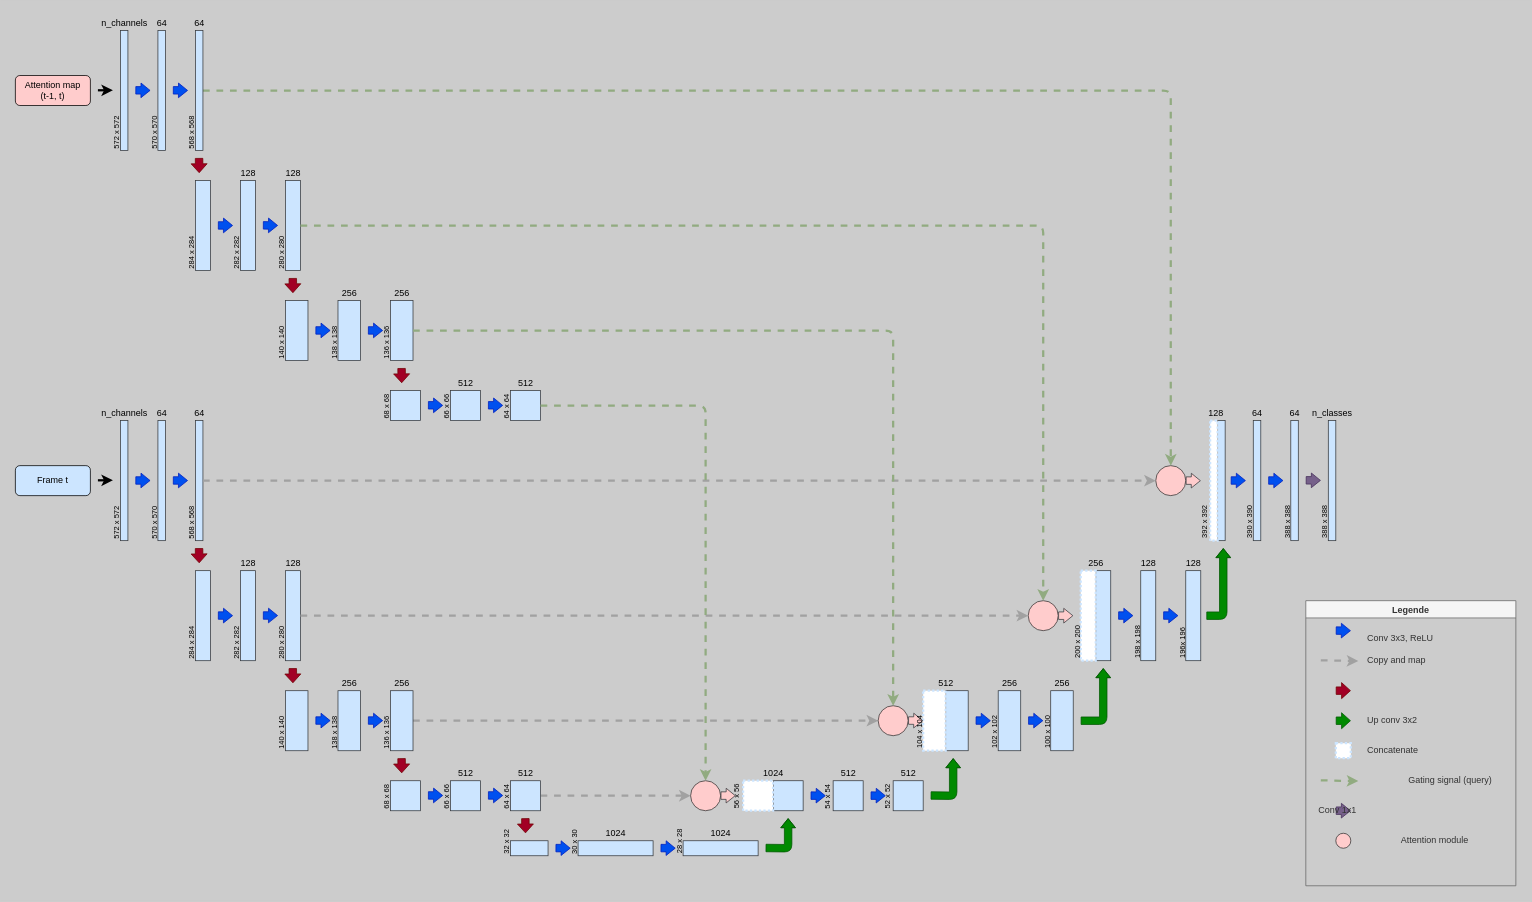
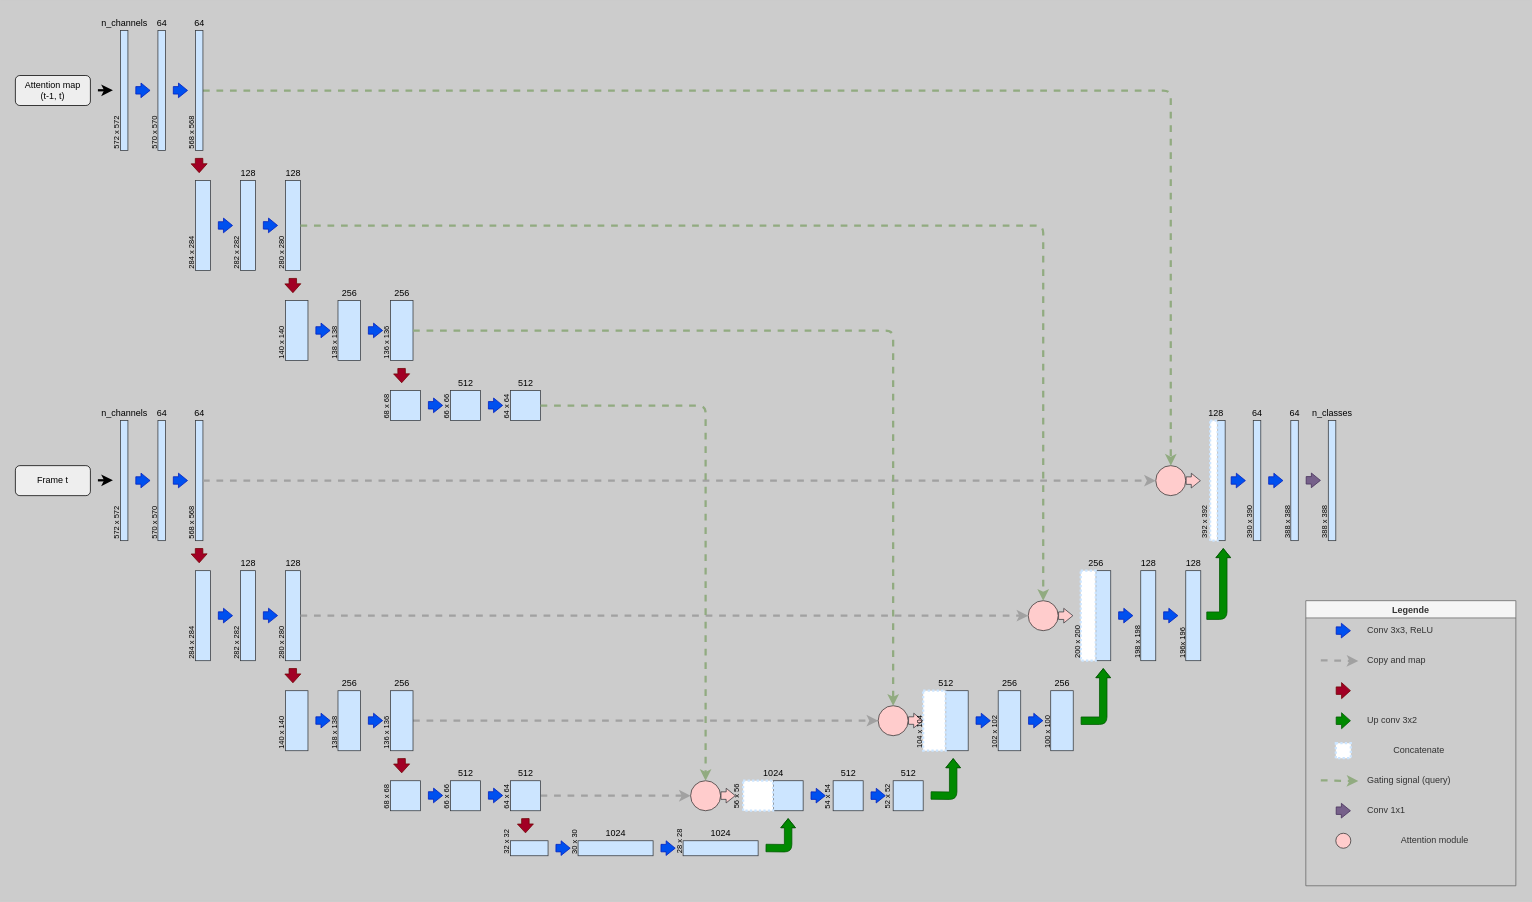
- <mxCell id="12" value="Attention map&lt;br&gt;(t-1, t)" style="rounded=1;whiteSpace=wrap;html=1;fontColor=#000000;fillColor=#ffcccc;strokeColor=#000000;" parent="1" vertex="1"><mxGeometry x="20" y="100" width="100" height="40" as="geometry" /></mxCell>
+ <mxCell id="12" value="Attention map&lt;br&gt;(t-1, t)" style="rounded=1;whiteSpace=wrap;html=1;fontColor=#000000;fillColor=#EEEEEE;strokeColor=#000000;" parent="1" vertex="1"><mxGeometry x="20" y="100" width="100" height="40" as="geometry" /></mxCell>
- <mxCell id="52" value="Frame t" style="rounded=1;whiteSpace=wrap;html=1;fontColor=#000000;fillColor=#cce5ff;strokeColor=#000000;" parent="1" vertex="1"><mxGeometry x="20" y="620" width="100" height="40" as="geometry" /></mxCell>
+ <mxCell id="52" value="Frame t" style="rounded=1;whiteSpace=wrap;html=1;fontColor=#000000;fillColor=#EEEEEE;strokeColor=#000000;" parent="1" vertex="1"><mxGeometry x="20" y="620" width="100" height="40" as="geometry" /></mxCell>
- <mxCell id="61" value="Conv 3x3, ReLU" style="text;html=1;align=left;verticalAlign=middle;resizable=0;points=[];autosize=1;strokeColor=none;fillColor=none;fontColor=#333333;" parent="59" vertex="1"><mxGeometry x="80" y="40" width="100" height="20" as="geometry" /></mxCell>
+ <mxCell id="61" value="Conv 3x3, ReLU" style="text;html=1;align=left;verticalAlign=middle;resizable=0;points=[];autosize=1;strokeColor=none;fillColor=none;fontColor=#333333;" parent="59" vertex="1"><mxGeometry x="80" y="30" width="100" height="20" as="geometry" /></mxCell>
- <mxCell id="68" value="Concatenate" style="text;html=1;align=left;verticalAlign=middle;resizable=0;points=[];autosize=1;strokeColor=none;fillColor=none;fontColor=#333333;" parent="59" vertex="1"><mxGeometry x="80" y="190" width="80" height="20" as="geometry" /></mxCell>
+ <mxCell id="68" value="Concatenate" style="text;html=1;align=left;verticalAlign=middle;resizable=0;points=[];autosize=1;strokeColor=none;fillColor=none;fontColor=#333333;" parent="59" vertex="1"><mxGeometry x="115" y="190" width="80" height="20" as="geometry" /></mxCell>
- <mxCell id="70" value="Gating signal (query)" style="text;html=1;align=left;verticalAlign=middle;resizable=0;points=[];autosize=1;strokeColor=none;fillColor=none;fontColor=#333333;" parent="59" vertex="1"><mxGeometry x="135" y="230" width="130" height="20" as="geometry" /></mxCell>
+ <mxCell id="70" value="Gating signal (query)" style="text;html=1;align=left;verticalAlign=middle;resizable=0;points=[];autosize=1;strokeColor=none;fillColor=none;fontColor=#333333;" parent="59" vertex="1"><mxGeometry x="80" y="230" width="130" height="20" as="geometry" /></mxCell>
- <mxCell id="72" value="Conv 1x1" style="text;html=1;align=left;verticalAlign=middle;resizable=0;points=[];autosize=1;strokeColor=none;fillColor=none;fontColor=#333333;" parent="59" vertex="1"><mxGeometry x="15" y="270" width="70" height="20" as="geometry" /></mxCell>
+ <mxCell id="72" value="Conv 1x1" style="text;html=1;align=left;verticalAlign=middle;resizable=0;points=[];autosize=1;strokeColor=none;fillColor=none;fontColor=#333333;" parent="59" vertex="1"><mxGeometry x="80" y="270" width="70" height="20" as="geometry" /></mxCell>
